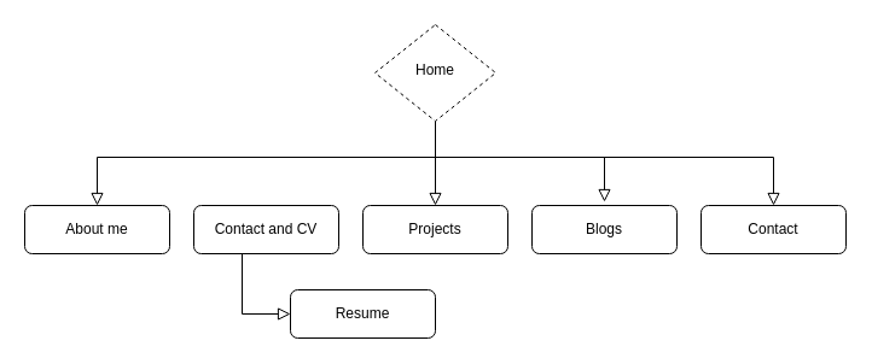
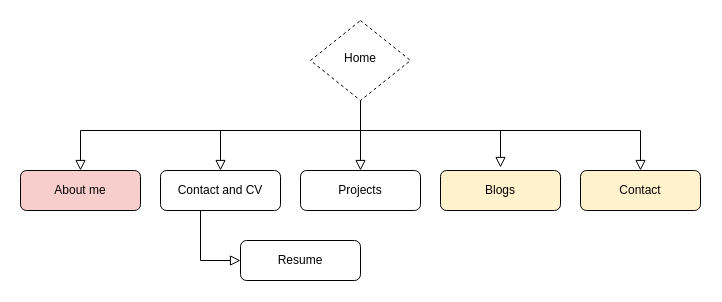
+ <mxCell id="4" value="" style="rounded=0;html=1;jettySize=auto;orthogonalLoop=1;fontSize=11;endArrow=block;endFill=0;endSize=8;strokeWidth=1;shadow=0;labelBackgroundColor=none;edgeStyle=orthogonalEdgeStyle;entryX=0.5;entryY=0;entryDx=0;entryDy=0;" parent="1" source="6" target="9" edge="1"><mxGeometry y="20" relative="1" as="geometry"><mxPoint as="offset" /><mxPoint x="200" y="170" as="targetPoint" /><Array as="points"><mxPoint x="360" y="130" /><mxPoint x="220" y="130" /></Array></mxGeometry></mxCell>
- <mxCell id="10" value="About me" style="rounded=1;whiteSpace=wrap;html=1;fontSize=12;glass=0;strokeWidth=1;shadow=0;" vertex="1" parent="1"><mxGeometry x="20" y="170" width="120" height="40" as="geometry" /></mxCell>
+ <mxCell id="10" value="About me" style="rounded=1;whiteSpace=wrap;html=1;fontSize=12;glass=0;strokeWidth=1;shadow=0;fillColor=#f8cecc;" vertex="1" parent="1"><mxGeometry x="20" y="170" width="120" height="40" as="geometry" /></mxCell>
- <mxCell id="7" value="Blogs" style="rounded=1;whiteSpace=wrap;html=1;fontSize=12;glass=0;strokeWidth=1;shadow=0;" parent="1" vertex="1"><mxGeometry x="440" y="170" width="120" height="40" as="geometry" /></mxCell>
+ <mxCell id="7" value="Blogs" style="rounded=1;whiteSpace=wrap;html=1;fontSize=12;glass=0;strokeWidth=1;shadow=0;fillColor=#fff2cc;" parent="1" vertex="1"><mxGeometry x="440" y="170" width="120" height="40" as="geometry" /></mxCell>
- <mxCell id="8" value="Contact" style="rounded=1;whiteSpace=wrap;html=1;fontSize=12;glass=0;strokeWidth=1;shadow=0;" parent="1" vertex="1"><mxGeometry x="580" y="170" width="120" height="40" as="geometry" /></mxCell>
+ <mxCell id="8" value="Contact" style="rounded=1;whiteSpace=wrap;html=1;fontSize=12;glass=0;strokeWidth=1;shadow=0;fillColor=#fff2cc;" parent="1" vertex="1"><mxGeometry x="580" y="170" width="120" height="40" as="geometry" /></mxCell>
